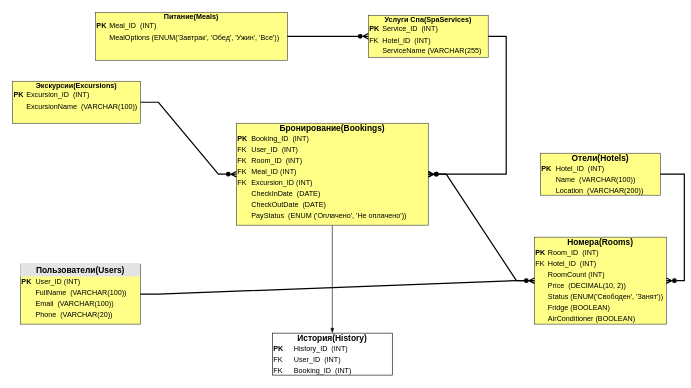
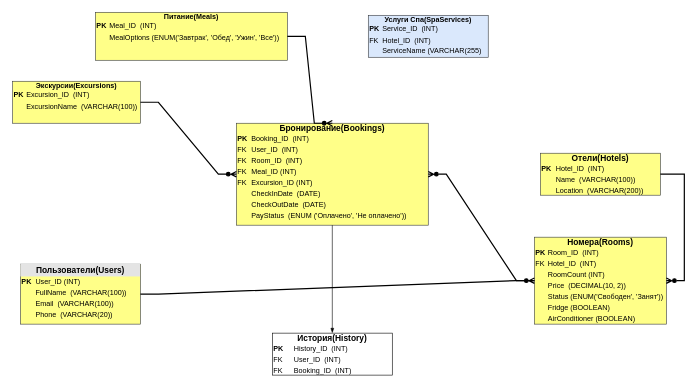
- <mxCell id="16" value="" style="edgeStyle=entityRelationEdgeStyle;fontSize=12;html=1;endArrow=manyOptional;endFill=1;startArrow=none;rounded=0;startFill=0;strokeWidth=2;" edge="1" parent="1" source="12" target="11"><mxGeometry width="60" height="60" relative="1" as="geometry"><mxPoint x="743" as="sourcePoint" y="5" /><mxPoint x="613" y="190" as="targetPoint" /></mxGeometry></mxCell>
+ <mxCell id="16" value="" style="edgeStyle=entityRelationEdgeStyle;fontSize=12;html=1;endArrow=manyOptional;endFill=1;startArrow=none;rounded=0;startFill=0;strokeWidth=2;entryX=0.5;entryY=0;entryDx=0;entryDy=0;" edge="1" parent="1" source="12" target="5"><mxGeometry width="60" height="60" relative="1" as="geometry"><mxPoint x="743" as="sourcePoint" y="5" /><mxPoint x="613" y="190" as="targetPoint" /></mxGeometry></mxCell>
- <mxCell id="11" value="&lt;div align=&quot;center&quot;&gt;&lt;b&gt;Услуги Спа(SpaServices)&lt;/b&gt;&lt;/div&gt;&lt;table style=&quot;width:100%;font-size:1em;&quot; cellpadding=&quot;2&quot; cellspacing=&quot;0&quot;&gt;&lt;tbody&gt;&lt;tr&gt;&lt;td&gt;&lt;b&gt;PK&lt;/b&gt;&lt;/td&gt;&lt;td&gt;Service_ID&amp;nbsp; (INT)&lt;/td&gt;&lt;/tr&gt;&lt;tr&gt;&lt;td&gt;FK&lt;/td&gt;&lt;td&gt;Hotel_ID&amp;nbsp; (INT)&lt;/td&gt;&lt;/tr&gt;&lt;tr&gt;&lt;td&gt;&lt;br&gt;&lt;/td&gt;&lt;td&gt;ServiceName (VARCHAR(255)&lt;/td&gt;&lt;/tr&gt;&lt;tr&gt;&lt;td&gt;&lt;br&gt;&lt;/td&gt;&lt;td&gt;&lt;br&gt;&lt;/td&gt;&lt;/tr&gt;&lt;tr&gt;&lt;td&gt;&amp;nbsp;&lt;br&gt;&lt;/td&gt;&lt;td&gt;&lt;br&gt;&lt;/td&gt;&lt;/tr&gt;&lt;tr&gt;&lt;td&gt;&lt;br&gt;&lt;/td&gt;&lt;td&gt;&lt;br&gt;&lt;/td&gt;&lt;/tr&gt;&lt;tr&gt;&lt;td&gt;&lt;br&gt;&lt;/td&gt;&lt;td&gt;&lt;br&gt;&lt;/td&gt;&lt;/tr&gt;&lt;tr&gt;&lt;td&gt;&lt;br&gt;&lt;/td&gt;&lt;td&gt;&lt;br&gt;&lt;/td&gt;&lt;/tr&gt;&lt;tr&gt;&lt;td&gt;&lt;br&gt;&lt;/td&gt;&lt;td&gt;&lt;br&gt;&lt;/td&gt;&lt;/tr&gt;&lt;tr&gt;&lt;td&gt;&lt;br&gt;&lt;/td&gt;&lt;td&gt;&lt;br&gt;&lt;/td&gt;&lt;/tr&gt;&lt;/tbody&gt;&lt;/table&gt;" style="verticalAlign=top;align=left;overflow=fill;html=1;whiteSpace=wrap;fillColor=#ffff88;strokeColor=#36393d;movable=1;resizable=1;rotatable=1;deletable=1;editable=1;locked=0;connectable=1;" vertex="1" parent="1"><mxGeometry x="613" y="25" width="200" height="70" as="geometry" /></mxCell>
+ <mxCell id="11" value="&lt;div align=&quot;center&quot;&gt;&lt;b&gt;Услуги Спа(SpaServices)&lt;/b&gt;&lt;/div&gt;&lt;table style=&quot;width:100%;font-size:1em;&quot; cellpadding=&quot;2&quot; cellspacing=&quot;0&quot;&gt;&lt;tbody&gt;&lt;tr&gt;&lt;td&gt;&lt;b&gt;PK&lt;/b&gt;&lt;/td&gt;&lt;td&gt;Service_ID&amp;nbsp; (INT)&lt;/td&gt;&lt;/tr&gt;&lt;tr&gt;&lt;td&gt;FK&lt;/td&gt;&lt;td&gt;Hotel_ID&amp;nbsp; (INT)&lt;/td&gt;&lt;/tr&gt;&lt;tr&gt;&lt;td&gt;&lt;br&gt;&lt;/td&gt;&lt;td&gt;ServiceName (VARCHAR(255)&lt;/td&gt;&lt;/tr&gt;&lt;tr&gt;&lt;td&gt;&lt;br&gt;&lt;/td&gt;&lt;td&gt;&lt;br&gt;&lt;/td&gt;&lt;/tr&gt;&lt;tr&gt;&lt;td&gt;&amp;nbsp;&lt;br&gt;&lt;/td&gt;&lt;td&gt;&lt;br&gt;&lt;/td&gt;&lt;/tr&gt;&lt;tr&gt;&lt;td&gt;&lt;br&gt;&lt;/td&gt;&lt;td&gt;&lt;br&gt;&lt;/td&gt;&lt;/tr&gt;&lt;tr&gt;&lt;td&gt;&lt;br&gt;&lt;/td&gt;&lt;td&gt;&lt;br&gt;&lt;/td&gt;&lt;/tr&gt;&lt;tr&gt;&lt;td&gt;&lt;br&gt;&lt;/td&gt;&lt;td&gt;&lt;br&gt;&lt;/td&gt;&lt;/tr&gt;&lt;tr&gt;&lt;td&gt;&lt;br&gt;&lt;/td&gt;&lt;td&gt;&lt;br&gt;&lt;/td&gt;&lt;/tr&gt;&lt;tr&gt;&lt;td&gt;&lt;br&gt;&lt;/td&gt;&lt;td&gt;&lt;br&gt;&lt;/td&gt;&lt;/tr&gt;&lt;/tbody&gt;&lt;/table&gt;" style="verticalAlign=top;align=left;overflow=fill;html=1;whiteSpace=wrap;fillColor=#dae8fc;strokeColor=#36393d;movable=1;resizable=1;rotatable=1;deletable=1;editable=1;locked=0;connectable=1;" vertex="1" parent="1"><mxGeometry x="613" y="25" width="200" height="70" as="geometry" /></mxCell>
- <mxCell id="15" value="" style="edgeStyle=entityRelationEdgeStyle;fontSize=12;html=1;endArrow=manyOptional;endFill=1;startArrow=none;rounded=0;startFill=0;strokeWidth=2;" edge="1" parent="1" source="11" target="5"><mxGeometry width="60" height="60" relative="1" as="geometry"><mxPoint x="833" y="145" as="sourcePoint" /><mxPoint x="713" y="290" as="targetPoint" /><Array as="points"><mxPoint x="723" y="225" /></Array></mxGeometry></mxCell>
